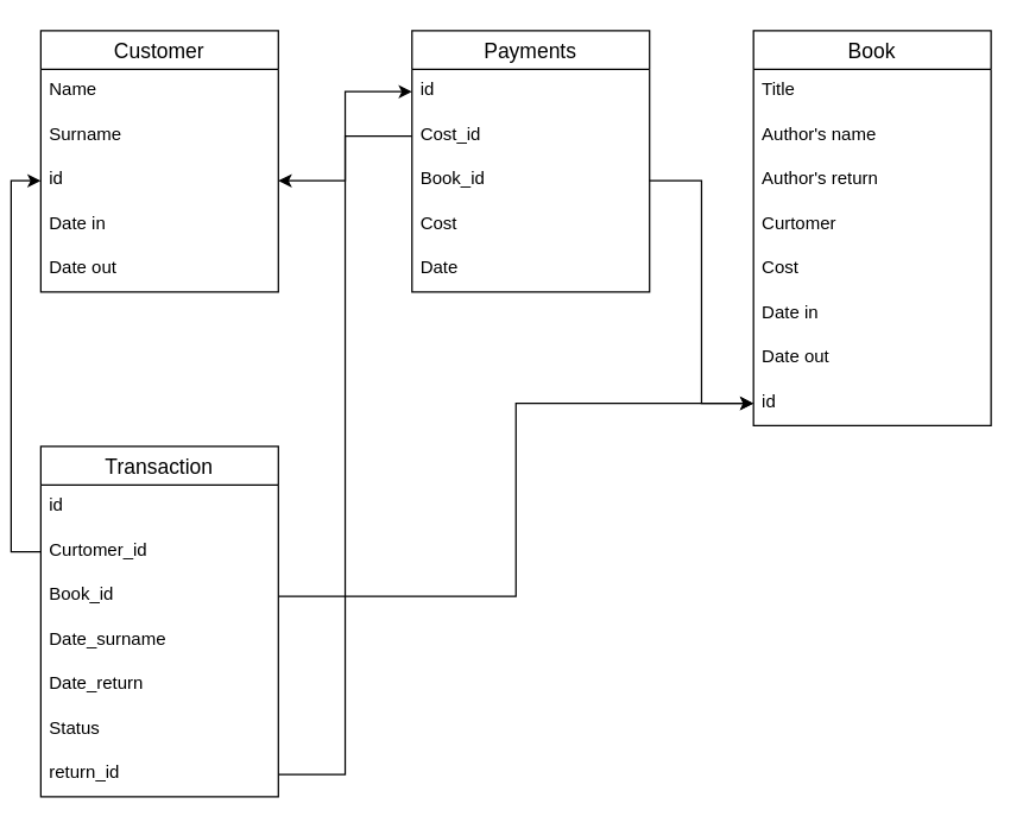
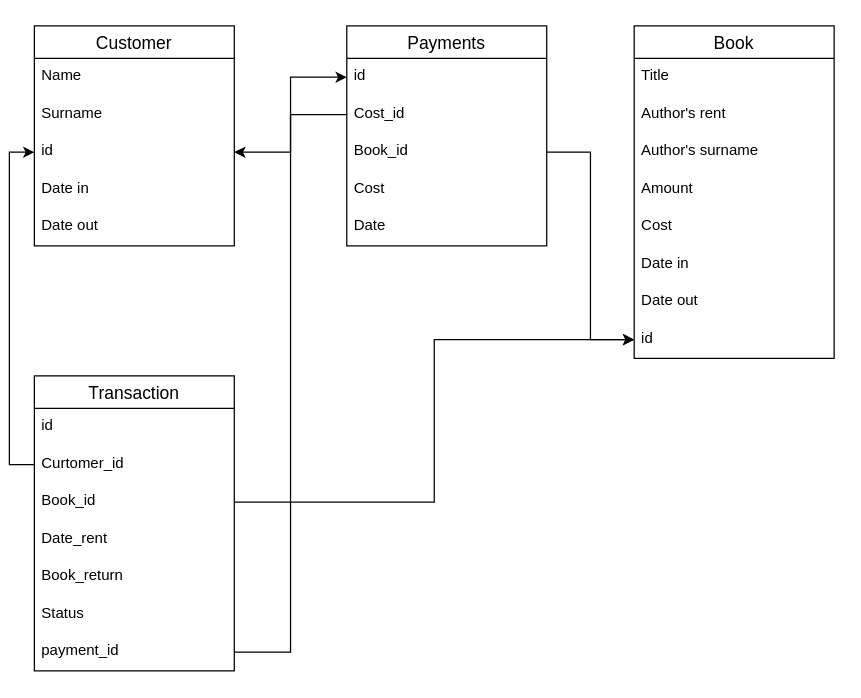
- <mxCell id="10" value="Author's name" style="text;strokeColor=none;fillColor=none;spacingLeft=4;spacingRight=4;overflow=hidden;rotatable=0;points=[[0,0.5],[1,0.5]];portConstraint=eastwest;fontSize=12;" parent="8" vertex="1"><mxGeometry y="56" width="160" height="30" as="geometry" /></mxCell>
+ <mxCell id="10" value="Author's rent" style="text;strokeColor=none;fillColor=none;spacingLeft=4;spacingRight=4;overflow=hidden;rotatable=0;points=[[0,0.5],[1,0.5]];portConstraint=eastwest;fontSize=12;" parent="8" vertex="1"><mxGeometry y="56" width="160" height="30" as="geometry" /></mxCell>
- <mxCell id="11" value="Author's return" style="text;strokeColor=none;fillColor=none;spacingLeft=4;spacingRight=4;overflow=hidden;rotatable=0;points=[[0,0.5],[1,0.5]];portConstraint=eastwest;fontSize=12;" parent="8" vertex="1"><mxGeometry y="86" width="160" height="30" as="geometry" /></mxCell>
+ <mxCell id="11" value="Author's surname" style="text;strokeColor=none;fillColor=none;spacingLeft=4;spacingRight=4;overflow=hidden;rotatable=0;points=[[0,0.5],[1,0.5]];portConstraint=eastwest;fontSize=12;" parent="8" vertex="1"><mxGeometry y="86" width="160" height="30" as="geometry" /></mxCell>
- <mxCell id="12" value="Curtomer" style="text;strokeColor=none;fillColor=none;spacingLeft=4;spacingRight=4;overflow=hidden;rotatable=0;points=[[0,0.5],[1,0.5]];portConstraint=eastwest;fontSize=12;" parent="8" vertex="1"><mxGeometry y="116" width="160" height="30" as="geometry" /></mxCell>
+ <mxCell id="12" value="Amount" style="text;strokeColor=none;fillColor=none;spacingLeft=4;spacingRight=4;overflow=hidden;rotatable=0;points=[[0,0.5],[1,0.5]];portConstraint=eastwest;fontSize=12;" parent="8" vertex="1"><mxGeometry y="116" width="160" height="30" as="geometry" /></mxCell>
- <mxCell id="21" value="Date_surname" style="text;strokeColor=none;fillColor=none;spacingLeft=4;spacingRight=4;overflow=hidden;rotatable=0;points=[[0,0.5],[1,0.5]];portConstraint=eastwest;fontSize=12;" parent="17" vertex="1"><mxGeometry y="116" width="160" height="30" as="geometry" /></mxCell>
+ <mxCell id="21" value="Date_rent" style="text;strokeColor=none;fillColor=none;spacingLeft=4;spacingRight=4;overflow=hidden;rotatable=0;points=[[0,0.5],[1,0.5]];portConstraint=eastwest;fontSize=12;" parent="17" vertex="1"><mxGeometry y="116" width="160" height="30" as="geometry" /></mxCell>
- <mxCell id="22" value="Date_return" style="text;strokeColor=none;fillColor=none;spacingLeft=4;spacingRight=4;overflow=hidden;rotatable=0;points=[[0,0.5],[1,0.5]];portConstraint=eastwest;fontSize=12;" parent="17" vertex="1"><mxGeometry y="146" width="160" height="30" as="geometry" /></mxCell>
+ <mxCell id="22" value="Book_return" style="text;strokeColor=none;fillColor=none;spacingLeft=4;spacingRight=4;overflow=hidden;rotatable=0;points=[[0,0.5],[1,0.5]];portConstraint=eastwest;fontSize=12;" parent="17" vertex="1"><mxGeometry y="146" width="160" height="30" as="geometry" /></mxCell>
- <mxCell id="24" value="return_id&#10;" style="text;strokeColor=none;fillColor=none;spacingLeft=4;spacingRight=4;overflow=hidden;rotatable=0;points=[[0,0.5],[1,0.5]];portConstraint=eastwest;fontSize=12;" vertex="1" parent="17"><mxGeometry y="206" width="160" height="30" as="geometry" /></mxCell>
+ <mxCell id="24" value="payment_id&#10;" style="text;strokeColor=none;fillColor=none;spacingLeft=4;spacingRight=4;overflow=hidden;rotatable=0;points=[[0,0.5],[1,0.5]];portConstraint=eastwest;fontSize=12;" vertex="1" parent="17"><mxGeometry y="206" width="160" height="30" as="geometry" /></mxCell>
